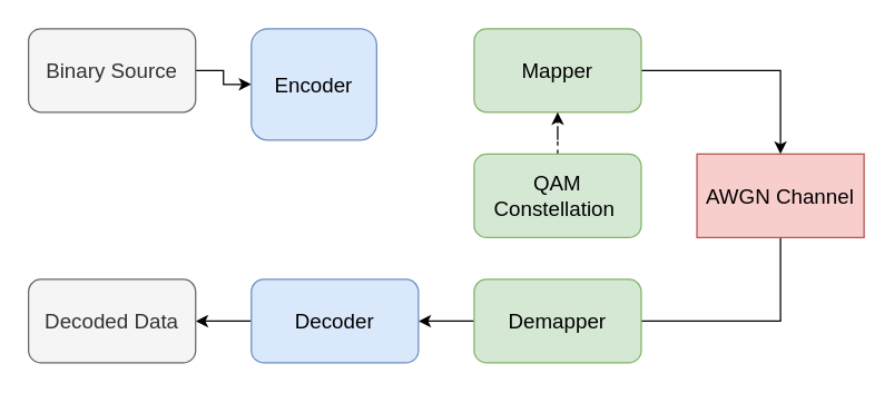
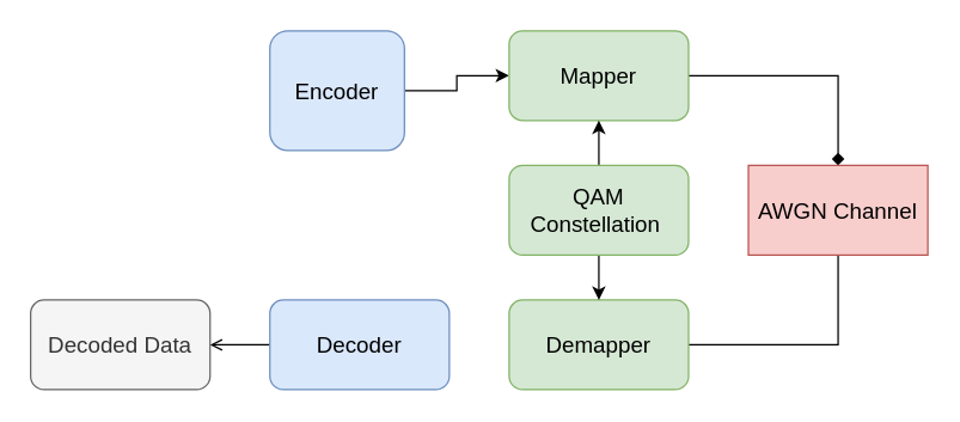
- <mxCell id="3" value="Binary Source" style="rounded=1;whiteSpace=wrap;html=1;fillColor=#f5f5f5;strokeColor=#666666;strokeWidth=1;fontSize=15;fontStyle=0;fontColor=#333333;" parent="1" vertex="1"><mxGeometry x="20" y="20" width="120" height="60" as="geometry" /></mxCell>
- <mxCell id="2" value="" style="edgeStyle=orthogonalEdgeStyle;rounded=0;orthogonalLoop=1;jettySize=auto;html=1;fillColor=#d5e8d4;strokeColor=#000000;strokeWidth=1;fontSize=15;fontStyle=0" parent="1" source="3" target="5" edge="1"><mxGeometry relative="1" as="geometry" /></mxCell>
+ <mxCell id="4" value="" style="edgeStyle=orthogonalEdgeStyle;rounded=0;orthogonalLoop=1;jettySize=auto;html=1;fillColor=#d5e8d4;strokeColor=#000000;strokeWidth=1;fontSize=15;fontStyle=0" parent="1" source="5" target="7" edge="1"><mxGeometry relative="1" as="geometry" /></mxCell>
- <mxCell id="6" style="edgeStyle=orthogonalEdgeStyle;rounded=0;orthogonalLoop=1;jettySize=auto;html=1;exitX=1;exitY=0.5;exitDx=0;exitDy=0;entryX=0.5;entryY=0;entryDx=0;entryDy=0;" edge="1" parent="1" source="7" target="9"><mxGeometry relative="1" as="geometry" /></mxCell>
+ <mxCell id="6" style="edgeStyle=orthogonalEdgeStyle;rounded=0;orthogonalLoop=1;jettySize=auto;html=1;exitX=1;exitY=0.5;exitDx=0;exitDy=0;entryX=0.5;entryY=0;entryDx=0;entryDy=0;endArrow=diamond;" edge="1" parent="1" source="7" target="9"><mxGeometry relative="1" as="geometry" /></mxCell>
- <mxCell id="15" value="" style="edgeStyle=orthogonalEdgeStyle;rounded=0;orthogonalLoop=1;jettySize=auto;html=1;dashed=1;" parent="1" source="17" target="7" edge="1"><mxGeometry relative="1" as="geometry" /></mxCell>
+ <mxCell id="15" value="" style="edgeStyle=orthogonalEdgeStyle;rounded=0;orthogonalLoop=1;jettySize=auto;html=1;" parent="1" source="17" target="7" edge="1"><mxGeometry relative="1" as="geometry" /></mxCell>
+ <mxCell id="16" value="" style="edgeStyle=orthogonalEdgeStyle;rounded=0;orthogonalLoop=1;jettySize=auto;html=1;" parent="1" source="17" target="11" edge="1"><mxGeometry relative="1" as="geometry" /></mxCell>
- <mxCell id="12" value="" style="edgeStyle=orthogonalEdgeStyle;rounded=0;orthogonalLoop=1;jettySize=auto;html=1;fillColor=#d5e8d4;strokeColor=#000000;strokeWidth=1;fontSize=15;fontStyle=0" parent="1" source="13" target="14" edge="1"><mxGeometry relative="1" as="geometry" /></mxCell>
+ <mxCell id="12" value="" style="edgeStyle=orthogonalEdgeStyle;rounded=0;orthogonalLoop=1;jettySize=auto;html=1;fillColor=#d5e8d4;strokeColor=#000000;strokeWidth=1;fontSize=15;fontStyle=0;endArrow=open;" parent="1" source="13" target="14" edge="1"><mxGeometry relative="1" as="geometry" /></mxCell>
- <mxCell id="10" value="" style="edgeStyle=orthogonalEdgeStyle;rounded=0;orthogonalLoop=1;jettySize=auto;html=1;fillColor=#d5e8d4;strokeColor=#000000;strokeWidth=1;fontSize=15;fontStyle=0" parent="1" source="11" target="13" edge="1"><mxGeometry relative="1" as="geometry" /></mxCell>
